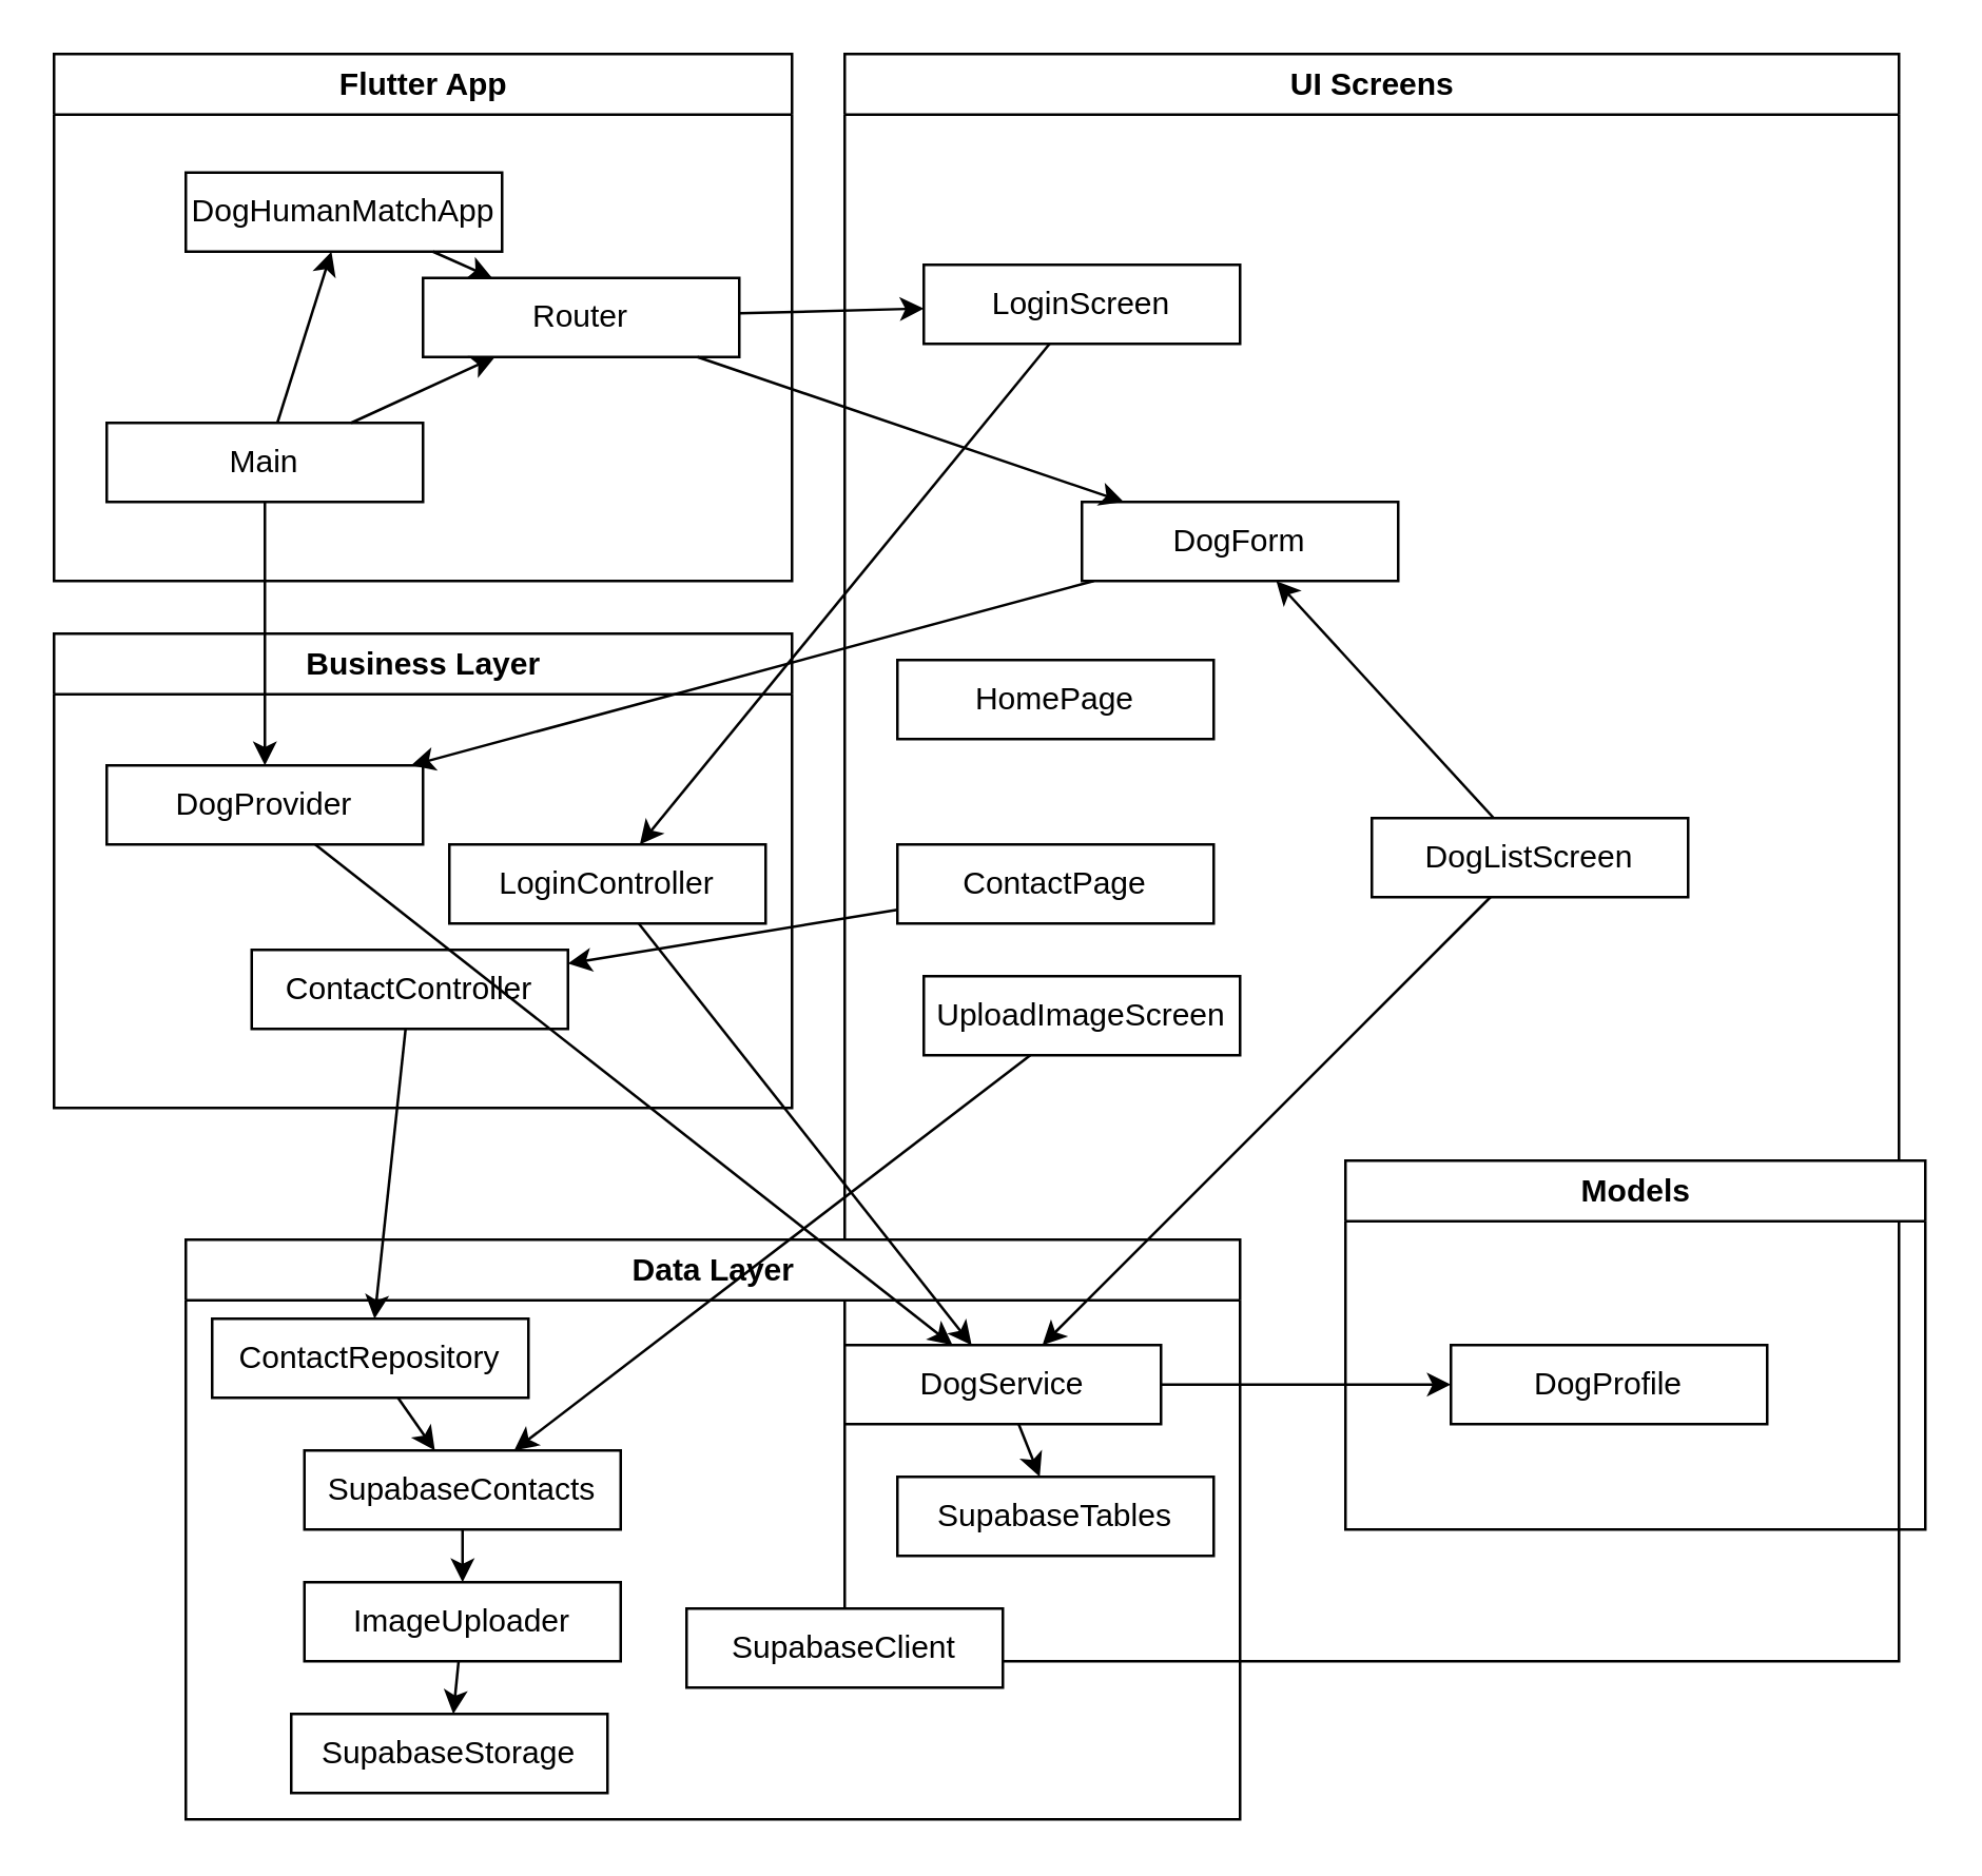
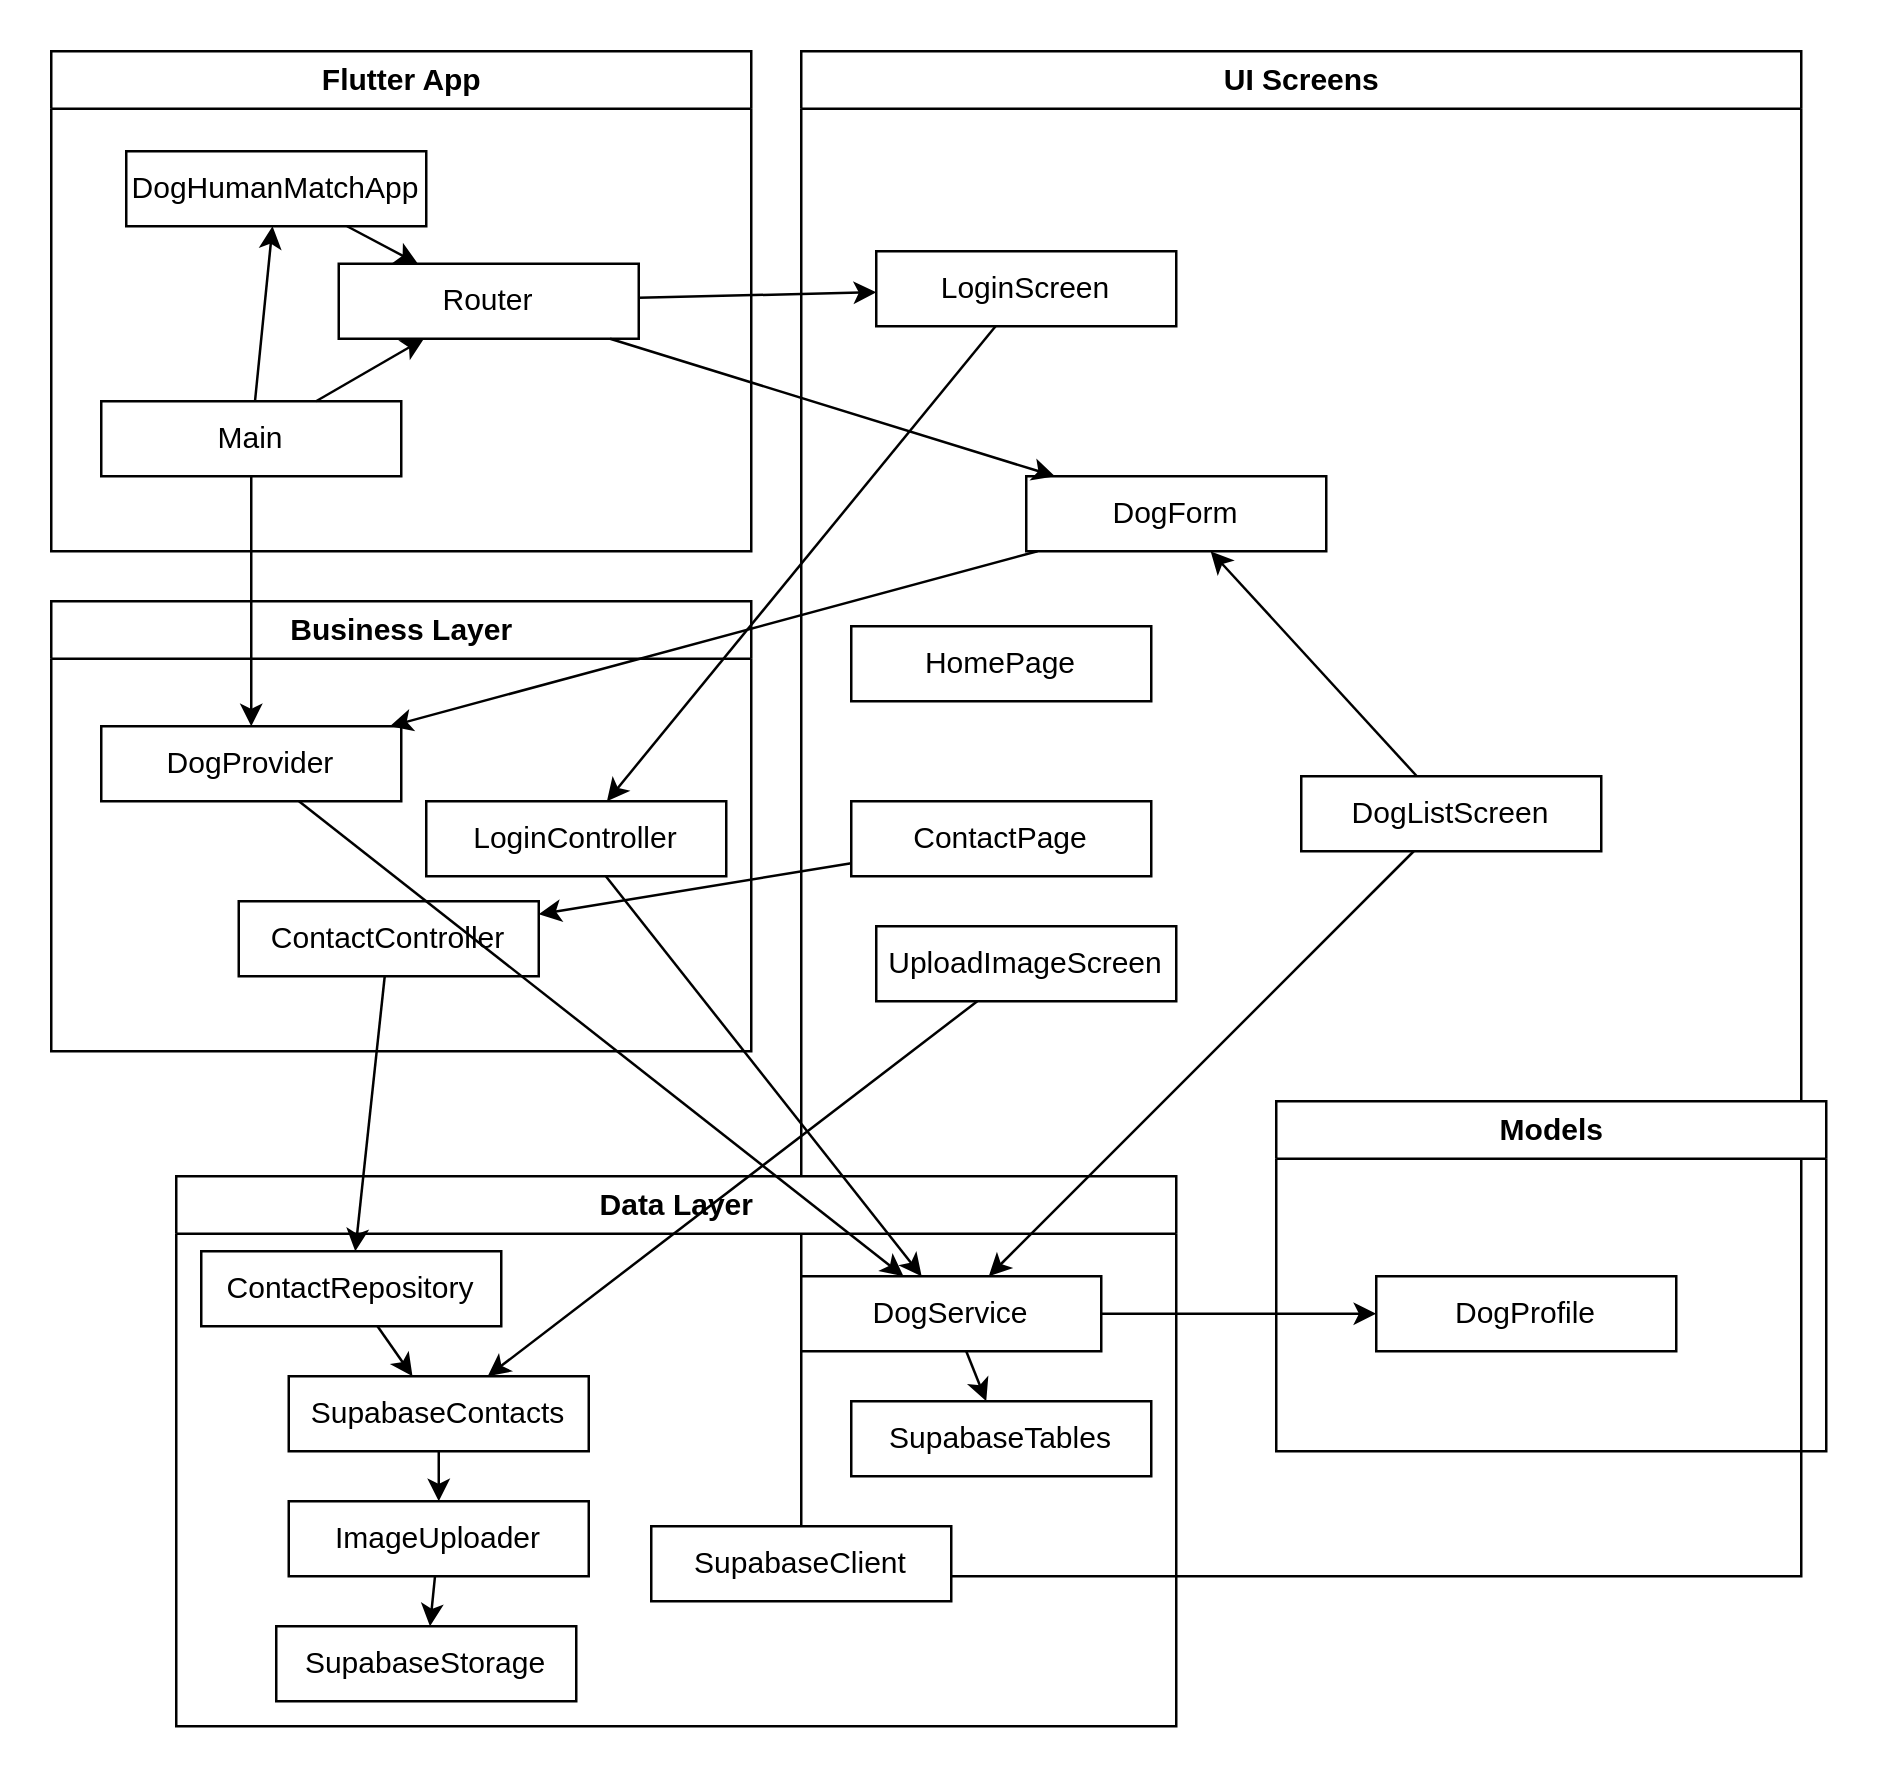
- <mxCell id="4" value="DogHumanMatchApp" style="rounded=0;whiteSpace=wrap;html=1;" parent="2" vertex="1"><mxGeometry x="50" y="45" width="120" height="30" as="geometry" /></mxCell>
+ <mxCell id="4" value="DogHumanMatchApp" style="rounded=0;whiteSpace=wrap;html=1;" parent="2" vertex="1"><mxGeometry x="30" y="40" width="120" height="30" as="geometry" /></mxCell>
- <mxCell id="5" value="Router" style="rounded=0;whiteSpace=wrap;html=1;" parent="2" vertex="1"><mxGeometry x="140" y="85" width="120" height="30" as="geometry" /></mxCell>
+ <mxCell id="5" value="Router" style="rounded=0;whiteSpace=wrap;html=1;" parent="2" vertex="1"><mxGeometry x="115" y="85" width="120" height="30" as="geometry" /></mxCell>
